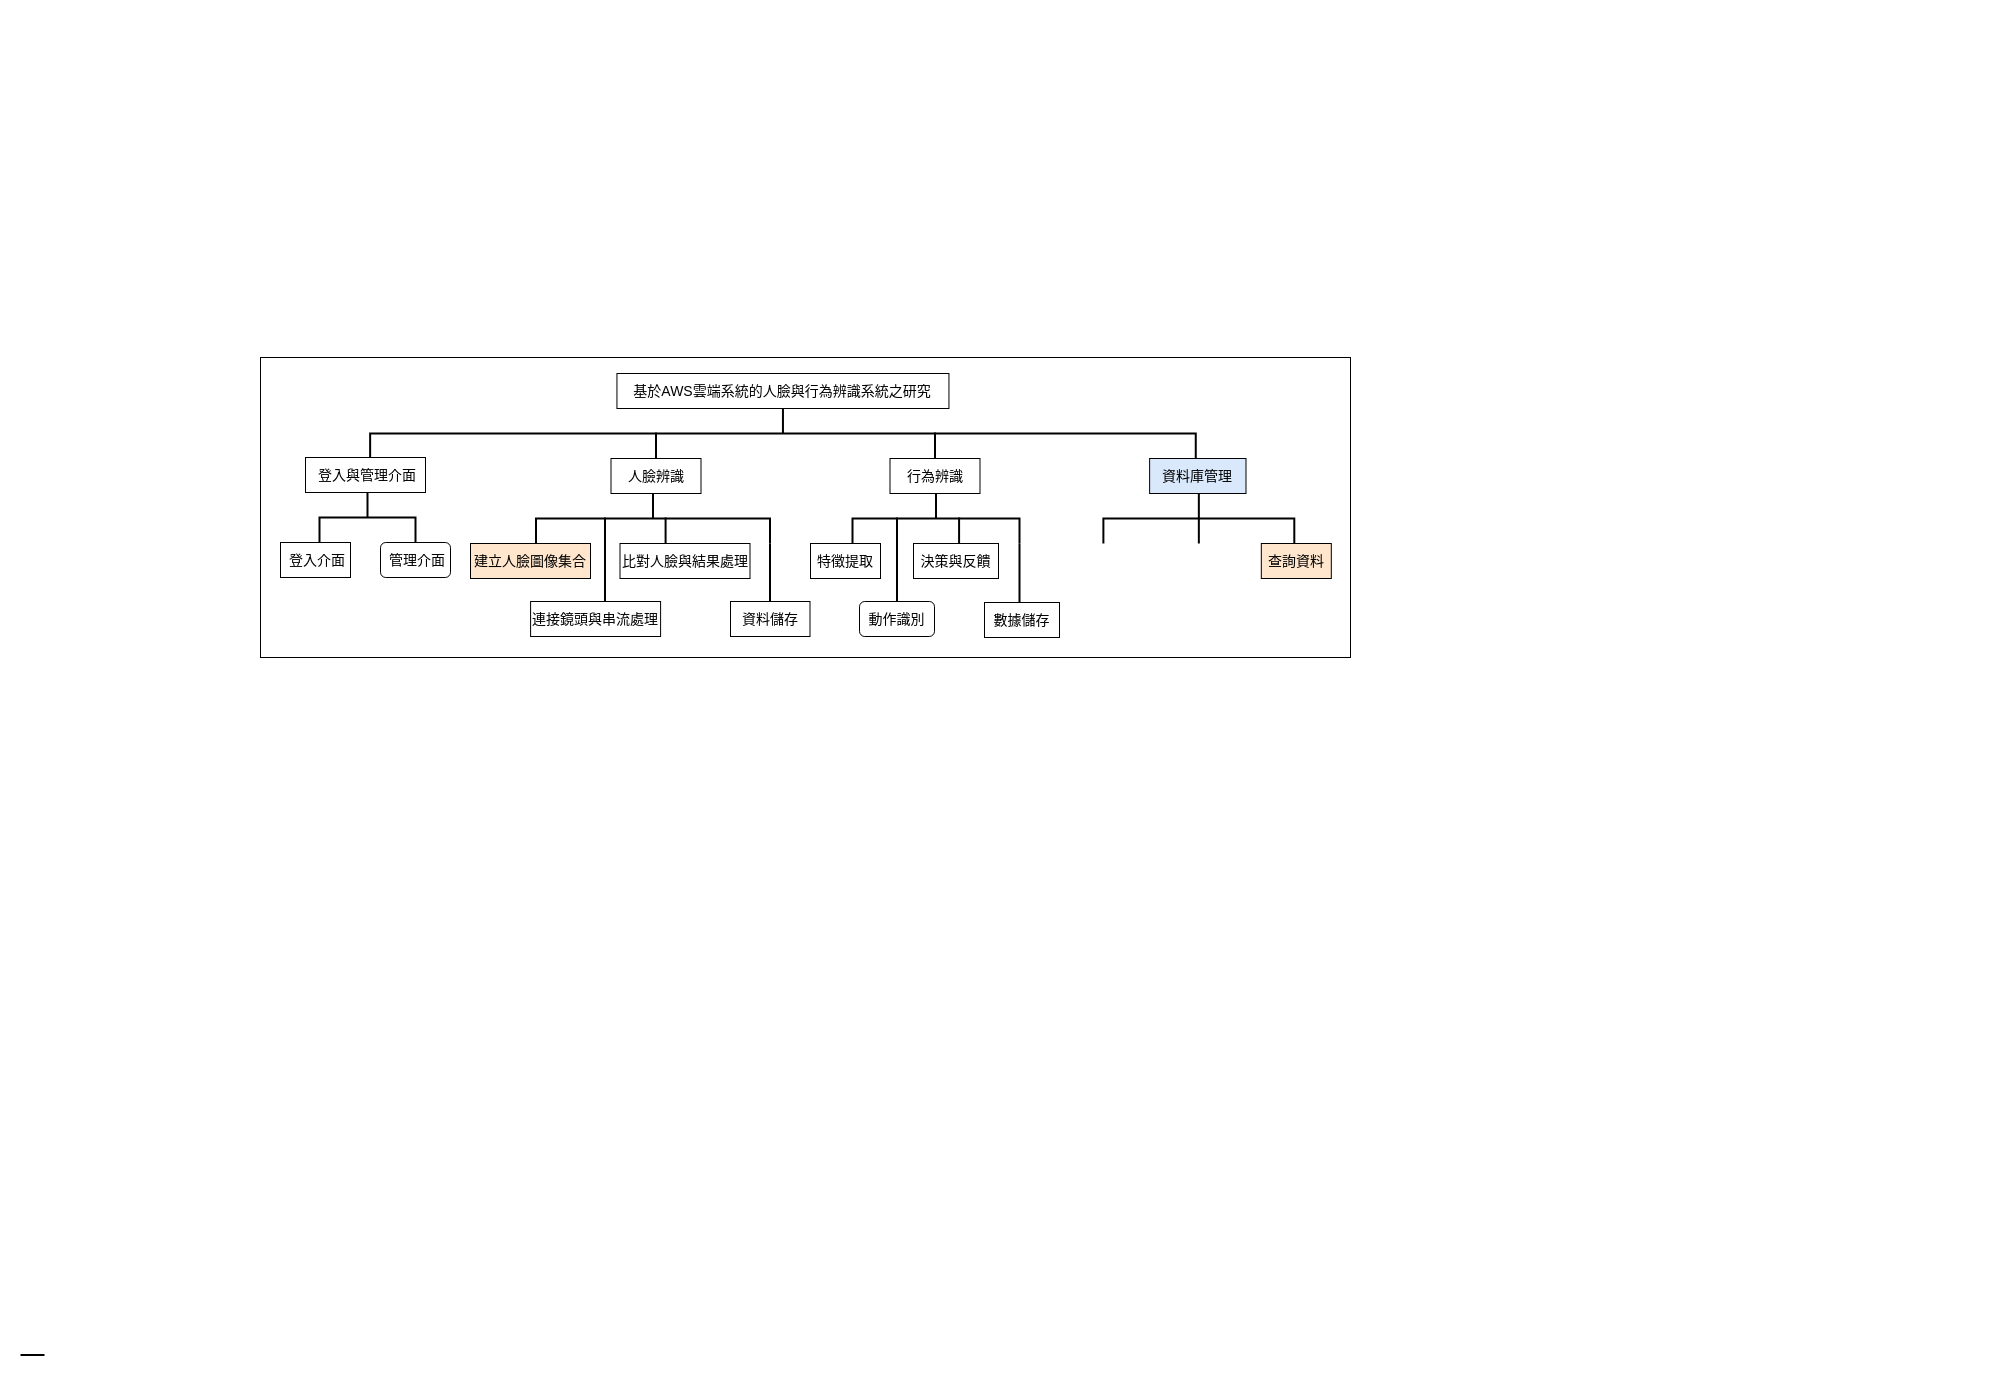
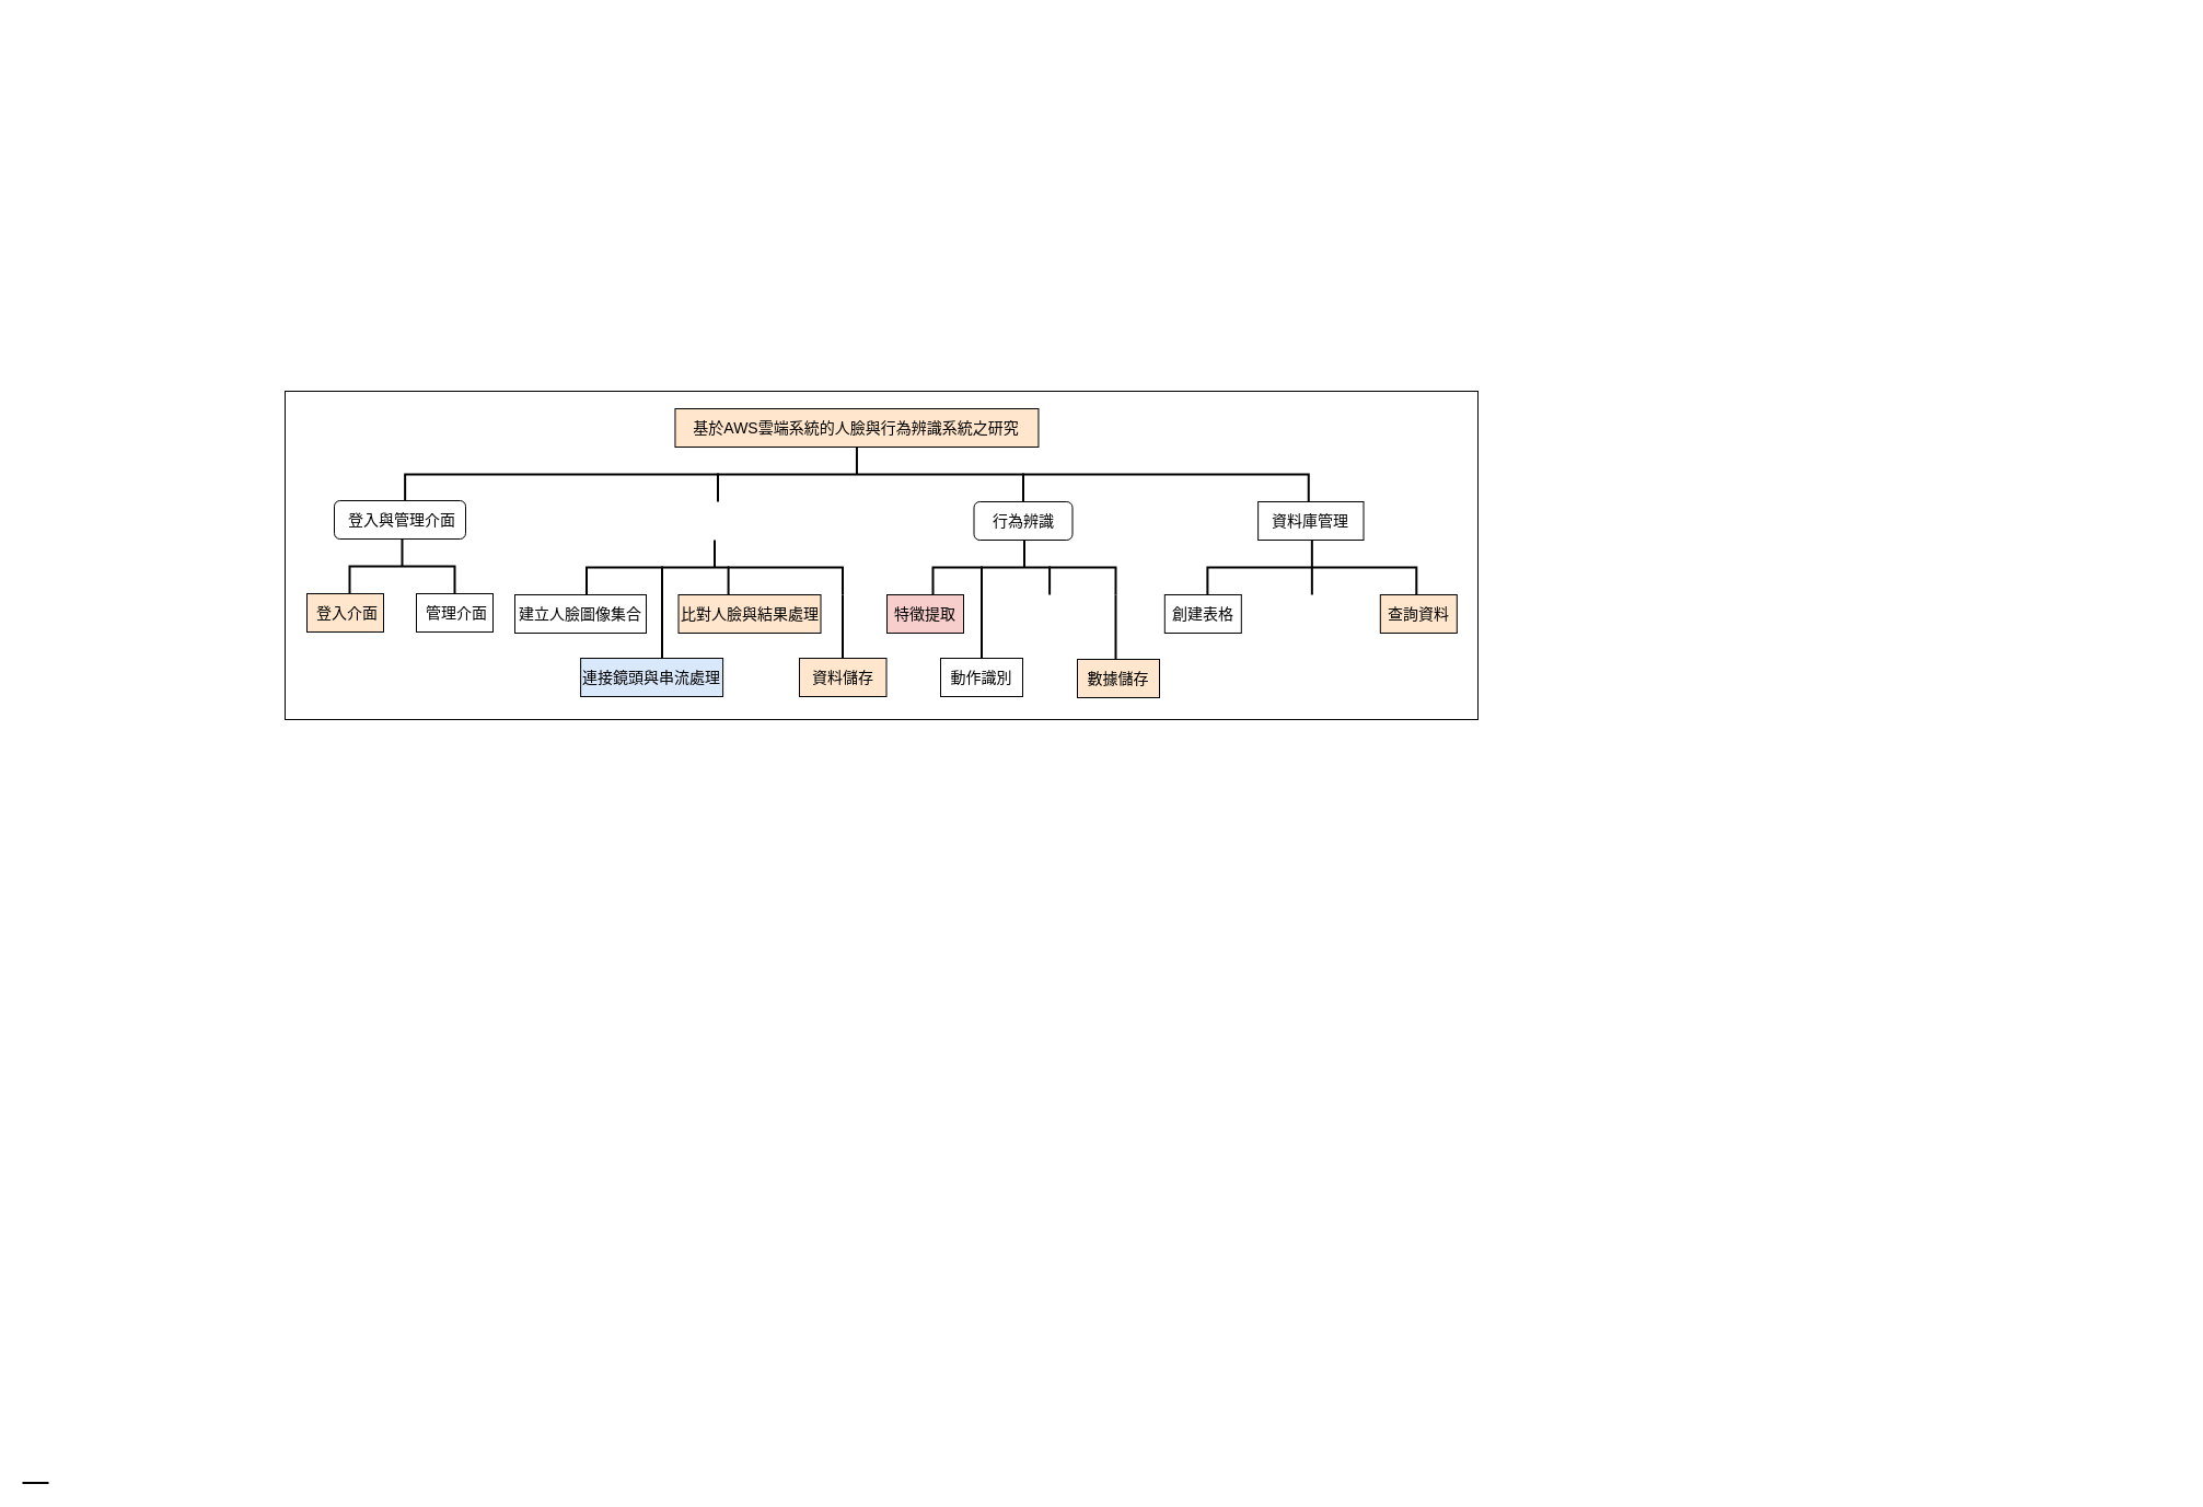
- <mxCell id="6" value="&lt;font style=&quot;font-size: 14px;&quot;&gt;基於AWS雲端系統的人臉與行為辨識系統之研究&lt;/font&gt;" style="rounded=0;whiteSpace=wrap;html=1;" parent="4" vertex="1"><mxGeometry x="312.45" width="332" height="35" as="geometry" /></mxCell>
+ <mxCell id="6" value="&lt;font style=&quot;font-size: 14px;&quot;&gt;基於AWS雲端系統的人臉與行為辨識系統之研究&lt;/font&gt;" style="rounded=0;whiteSpace=wrap;html=1;fillColor=#ffe6cc;" parent="4" vertex="1"><mxGeometry x="312.45" width="332" height="35" as="geometry" /></mxCell>
- <mxCell id="46" value="&lt;font style=&quot;font-size: 14px;&quot;&gt;&amp;nbsp;登入與管理介面&lt;/font&gt;" style="rounded=0;whiteSpace=wrap;html=1;" parent="45" vertex="1"><mxGeometry x="25" width="120" height="35" as="geometry" /></mxCell>
+ <mxCell id="46" value="&lt;font style=&quot;font-size: 14px;&quot;&gt;&amp;nbsp;登入與管理介面&lt;/font&gt;" style="whiteSpace=wrap;html=1;rounded=1;" parent="45" vertex="1"><mxGeometry x="25" width="120" height="35" as="geometry" /></mxCell>
- <mxCell id="10" value="&lt;font style=&quot;font-size: 14px;&quot;&gt;人臉辨識&lt;/font&gt;" style="rounded=0;whiteSpace=wrap;html=1;" parent="8" vertex="1"><mxGeometry y="26" width="90" height="35" as="geometry" /></mxCell>
- <mxCell id="34" value="&lt;font style=&quot;font-size: 14px;&quot;&gt;行為辨識&lt;/font&gt;" style="rounded=0;whiteSpace=wrap;html=1;container=0;" parent="32" vertex="1"><mxGeometry y="26" width="90" height="35" as="geometry" /></mxCell>
+ <mxCell id="34" value="&lt;font style=&quot;font-size: 14px;&quot;&gt;行為辨識&lt;/font&gt;" style="whiteSpace=wrap;html=1;container=0;rounded=1;" parent="32" vertex="1"><mxGeometry y="26" width="90" height="35" as="geometry" /></mxCell>
- <mxCell id="30" value="&lt;font style=&quot;font-size: 14px;&quot;&gt;資料庫管理&lt;/font&gt;" style="rounded=0;whiteSpace=wrap;html=1;fillColor=#dae8fc;" parent="24" vertex="1"><mxGeometry x="85.31" width="96.38" height="35" as="geometry" /></mxCell>
+ <mxCell id="30" value="&lt;font style=&quot;font-size: 14px;&quot;&gt;資料庫管理&lt;/font&gt;" style="rounded=0;whiteSpace=wrap;html=1;" parent="24" vertex="1"><mxGeometry x="85.31" width="96.38" height="35" as="geometry" /></mxCell>
- <mxCell id="48" value="&lt;font style=&quot;font-size: 14px;&quot;&gt;&amp;nbsp;登入介面&lt;/font&gt;" style="rounded=0;whiteSpace=wrap;html=1;" parent="45" vertex="1"><mxGeometry y="85" width="70" height="35" as="geometry" /></mxCell>
+ <mxCell id="48" value="&lt;font style=&quot;font-size: 14px;&quot;&gt;&amp;nbsp;登入介面&lt;/font&gt;" style="rounded=0;whiteSpace=wrap;html=1;fillColor=#ffe6cc;" parent="45" vertex="1"><mxGeometry y="85" width="70" height="35" as="geometry" /></mxCell>
- <mxCell id="49" value="&lt;font style=&quot;font-size: 14px;&quot;&gt;&amp;nbsp;管理介面&lt;/font&gt;" style="whiteSpace=wrap;html=1;align=center;rounded=1;" parent="45" vertex="1"><mxGeometry x="100" y="85" width="70" height="35" as="geometry" /></mxCell>
+ <mxCell id="49" value="&lt;font style=&quot;font-size: 14px;&quot;&gt;&amp;nbsp;管理介面&lt;/font&gt;" style="rounded=0;whiteSpace=wrap;html=1;align=center;" parent="45" vertex="1"><mxGeometry x="100" y="85" width="70" height="35" as="geometry" /></mxCell>
- <mxCell id="14" value="&lt;div style=&quot;font-size: 14px;&quot;&gt;建立人臉圖像集合&lt;/div&gt;" style="rounded=0;whiteSpace=wrap;html=1;align=center;fillColor=#ffe6cc;" parent="11" vertex="1"><mxGeometry y="50" width="120" height="35" as="geometry" /></mxCell>
+ <mxCell id="14" value="&lt;div style=&quot;font-size: 14px;&quot;&gt;建立人臉圖像集合&lt;/div&gt;" style="rounded=0;whiteSpace=wrap;html=1;align=center;" parent="11" vertex="1"><mxGeometry y="50" width="120" height="35" as="geometry" /></mxCell>
- <mxCell id="18" value="&lt;div style=&quot;font-size: 14px;&quot;&gt;&lt;font style=&quot;font-size: 14px;&quot;&gt;比對人臉與結果處理&lt;/font&gt;&lt;/div&gt;" style="rounded=0;whiteSpace=wrap;html=1;" parent="17" vertex="1"><mxGeometry y="26" width="130" height="35" as="geometry" /></mxCell>
+ <mxCell id="18" value="&lt;div style=&quot;font-size: 14px;&quot;&gt;&lt;font style=&quot;font-size: 14px;&quot;&gt;比對人臉與結果處理&lt;/font&gt;&lt;/div&gt;" style="rounded=0;whiteSpace=wrap;html=1;fillColor=#ffe6cc;" parent="17" vertex="1"><mxGeometry y="26" width="130" height="35" as="geometry" /></mxCell>
- <mxCell id="36" value="&lt;div style=&quot;font-size: 14px;&quot;&gt;&lt;font style=&quot;font-size: 14px;&quot;&gt;特徵提取&lt;/font&gt;&lt;/div&gt;" style="rounded=0;whiteSpace=wrap;html=1;align=center;container=0;" parent="31" vertex="1"><mxGeometry y="111" width="70" height="35" as="geometry" /></mxCell>
+ <mxCell id="36" value="&lt;div style=&quot;font-size: 14px;&quot;&gt;&lt;font style=&quot;font-size: 14px;&quot;&gt;特徵提取&lt;/font&gt;&lt;/div&gt;" style="rounded=0;whiteSpace=wrap;html=1;align=center;container=0;fillColor=#f8cecc;" parent="31" vertex="1"><mxGeometry y="111" width="70" height="35" as="geometry" /></mxCell>
- <mxCell id="39" value="&lt;div style=&quot;font-size: 14px;&quot;&gt;&lt;font style=&quot;font-size: 14px;&quot;&gt;決策與反饋&lt;/font&gt;&lt;/div&gt;" style="rounded=0;whiteSpace=wrap;html=1;container=0;" parent="31" vertex="1"><mxGeometry x="103" y="111" width="85" height="35" as="geometry" /></mxCell>
+ <mxCell id="26" value="&lt;div style=&quot;font-size: 14px;&quot;&gt;創建表格&lt;/div&gt;" style="rounded=0;whiteSpace=wrap;html=1;align=center;" parent="24" vertex="1"><mxGeometry y="85" width="70" height="35" as="geometry" /></mxCell>
- <mxCell id="16" value="&lt;div&gt;&lt;font style=&quot;font-size: 14px;&quot;&gt;連接鏡頭與串流處理&lt;/font&gt;&lt;/div&gt;" style="rounded=0;whiteSpace=wrap;html=1;align=center;container=0;" parent="15" vertex="1"><mxGeometry x="-9.41" y="26" width="130" height="35" as="geometry" /></mxCell>
+ <mxCell id="16" value="&lt;div&gt;&lt;font style=&quot;font-size: 14px;&quot;&gt;連接鏡頭與串流處理&lt;/font&gt;&lt;/div&gt;" style="rounded=0;whiteSpace=wrap;html=1;align=center;container=0;fillColor=#dae8fc;" parent="15" vertex="1"><mxGeometry x="-9.41" y="26" width="130" height="35" as="geometry" /></mxCell>
- <mxCell id="20" value="&lt;div style=&quot;font-size: 14px;&quot;&gt;&lt;font style=&quot;font-size: 14px;&quot;&gt;資料儲存&lt;/font&gt;&lt;/div&gt;" style="rounded=0;whiteSpace=wrap;html=1;" parent="11" vertex="1"><mxGeometry x="260" y="108" width="79.5" height="35" as="geometry" /></mxCell>
+ <mxCell id="20" value="&lt;div style=&quot;font-size: 14px;&quot;&gt;&lt;font style=&quot;font-size: 14px;&quot;&gt;資料儲存&lt;/font&gt;&lt;/div&gt;" style="rounded=0;whiteSpace=wrap;html=1;fillColor=#ffe6cc;" parent="11" vertex="1"><mxGeometry x="260" y="108" width="79.5" height="35" as="geometry" /></mxCell>
- <mxCell id="42" value="&lt;div&gt;&lt;font style=&quot;font-size: 14px;&quot;&gt;動作識別&lt;/font&gt;&lt;/div&gt;" style="whiteSpace=wrap;html=1;align=center;container=0;rounded=1;" parent="31" vertex="1"><mxGeometry x="49" y="169" width="75" height="35" as="geometry" /></mxCell>
+ <mxCell id="42" value="&lt;div&gt;&lt;font style=&quot;font-size: 14px;&quot;&gt;動作識別&lt;/font&gt;&lt;/div&gt;" style="rounded=0;whiteSpace=wrap;html=1;align=center;container=0;" parent="31" vertex="1"><mxGeometry x="49" y="169" width="75" height="35" as="geometry" /></mxCell>
- <mxCell id="37" value="&lt;div style=&quot;font-size: 14px;&quot;&gt;&lt;font style=&quot;font-size: 14px;&quot;&gt;數據儲存&lt;/font&gt;&lt;/div&gt;" style="rounded=0;whiteSpace=wrap;html=1;container=0;" parent="31" vertex="1"><mxGeometry x="174" y="170" width="75" height="35" as="geometry" /></mxCell>
+ <mxCell id="37" value="&lt;div style=&quot;font-size: 14px;&quot;&gt;&lt;font style=&quot;font-size: 14px;&quot;&gt;數據儲存&lt;/font&gt;&lt;/div&gt;" style="rounded=0;whiteSpace=wrap;html=1;container=0;fillColor=#ffe6cc;" parent="31" vertex="1"><mxGeometry x="174" y="170" width="75" height="35" as="geometry" /></mxCell>
